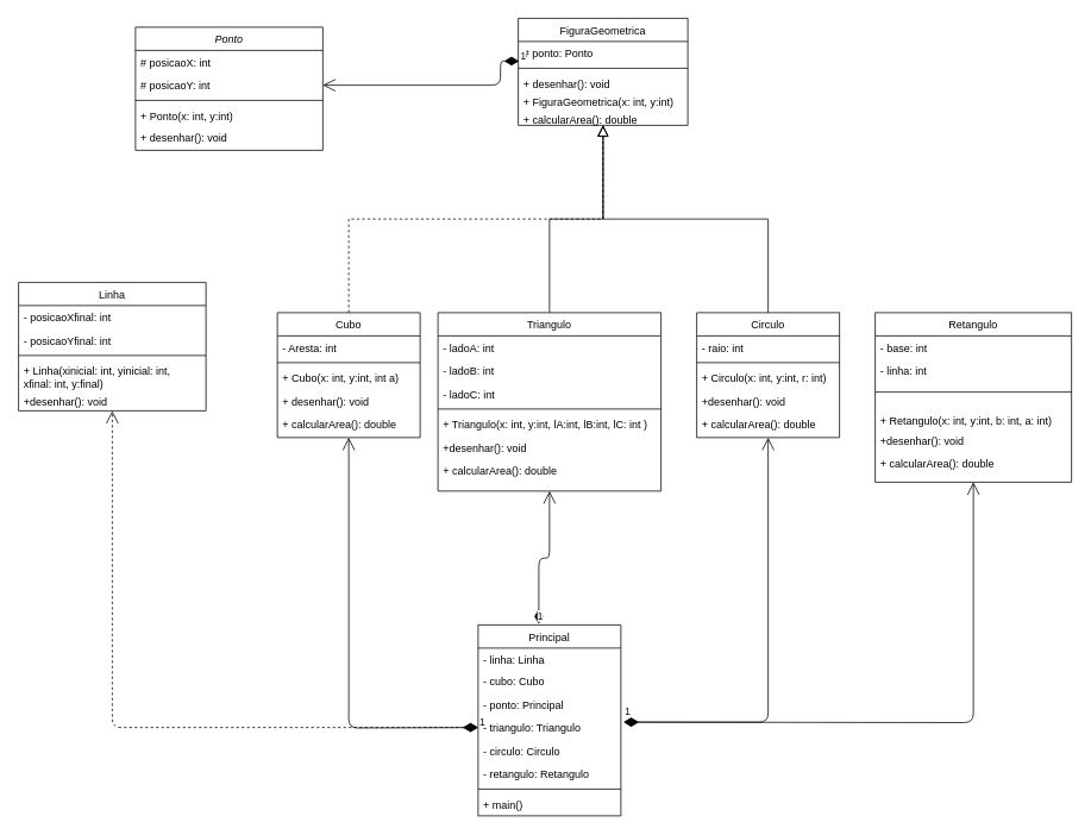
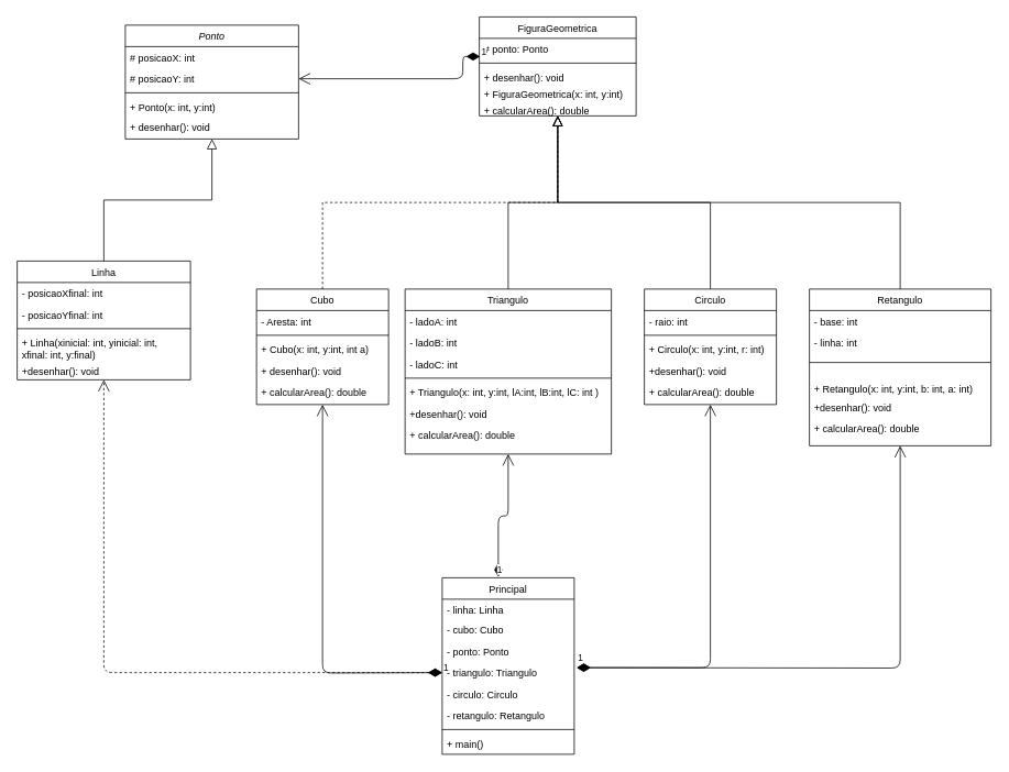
+ <mxCell id="2" value="" style="endArrow=block;endSize=10;endFill=0;shadow=0;strokeWidth=1;rounded=0;edgeStyle=elbowEdgeStyle;elbow=vertical;" parent="1" source="33" target="10" edge="1"><mxGeometry width="160" relative="1" as="geometry"><mxPoint x="210" y="143" as="sourcePoint" /><mxPoint x="210" y="143" as="targetPoint" /></mxGeometry></mxCell>
+ <mxCell id="32" value="" style="endArrow=block;endSize=10;endFill=0;shadow=0;strokeWidth=1;rounded=0;edgeStyle=elbowEdgeStyle;elbow=vertical;entryX=0.5;entryY=1;entryDx=0;entryDy=0;exitX=0.5;exitY=0;exitDx=0;exitDy=0;" edge="1" parent="1" source="45" target="4"><mxGeometry width="160" relative="1" as="geometry"><mxPoint x="950" y="350" as="sourcePoint" /><mxPoint x="650.08" y="238.002" as="targetPoint" /></mxGeometry></mxCell>
- <mxCell id="56" value="- ponto: Principal" style="text;align=left;verticalAlign=top;spacingLeft=4;spacingRight=4;overflow=hidden;rotatable=0;points=[[0,0.5],[1,0.5]];portConstraint=eastwest;" vertex="1" parent="53"><mxGeometry y="76" width="160" height="26" as="geometry" /></mxCell>
+ <mxCell id="56" value="- ponto: Ponto" style="text;align=left;verticalAlign=top;spacingLeft=4;spacingRight=4;overflow=hidden;rotatable=0;points=[[0,0.5],[1,0.5]];portConstraint=eastwest;" vertex="1" parent="53"><mxGeometry y="76" width="160" height="26" as="geometry" /></mxCell>
